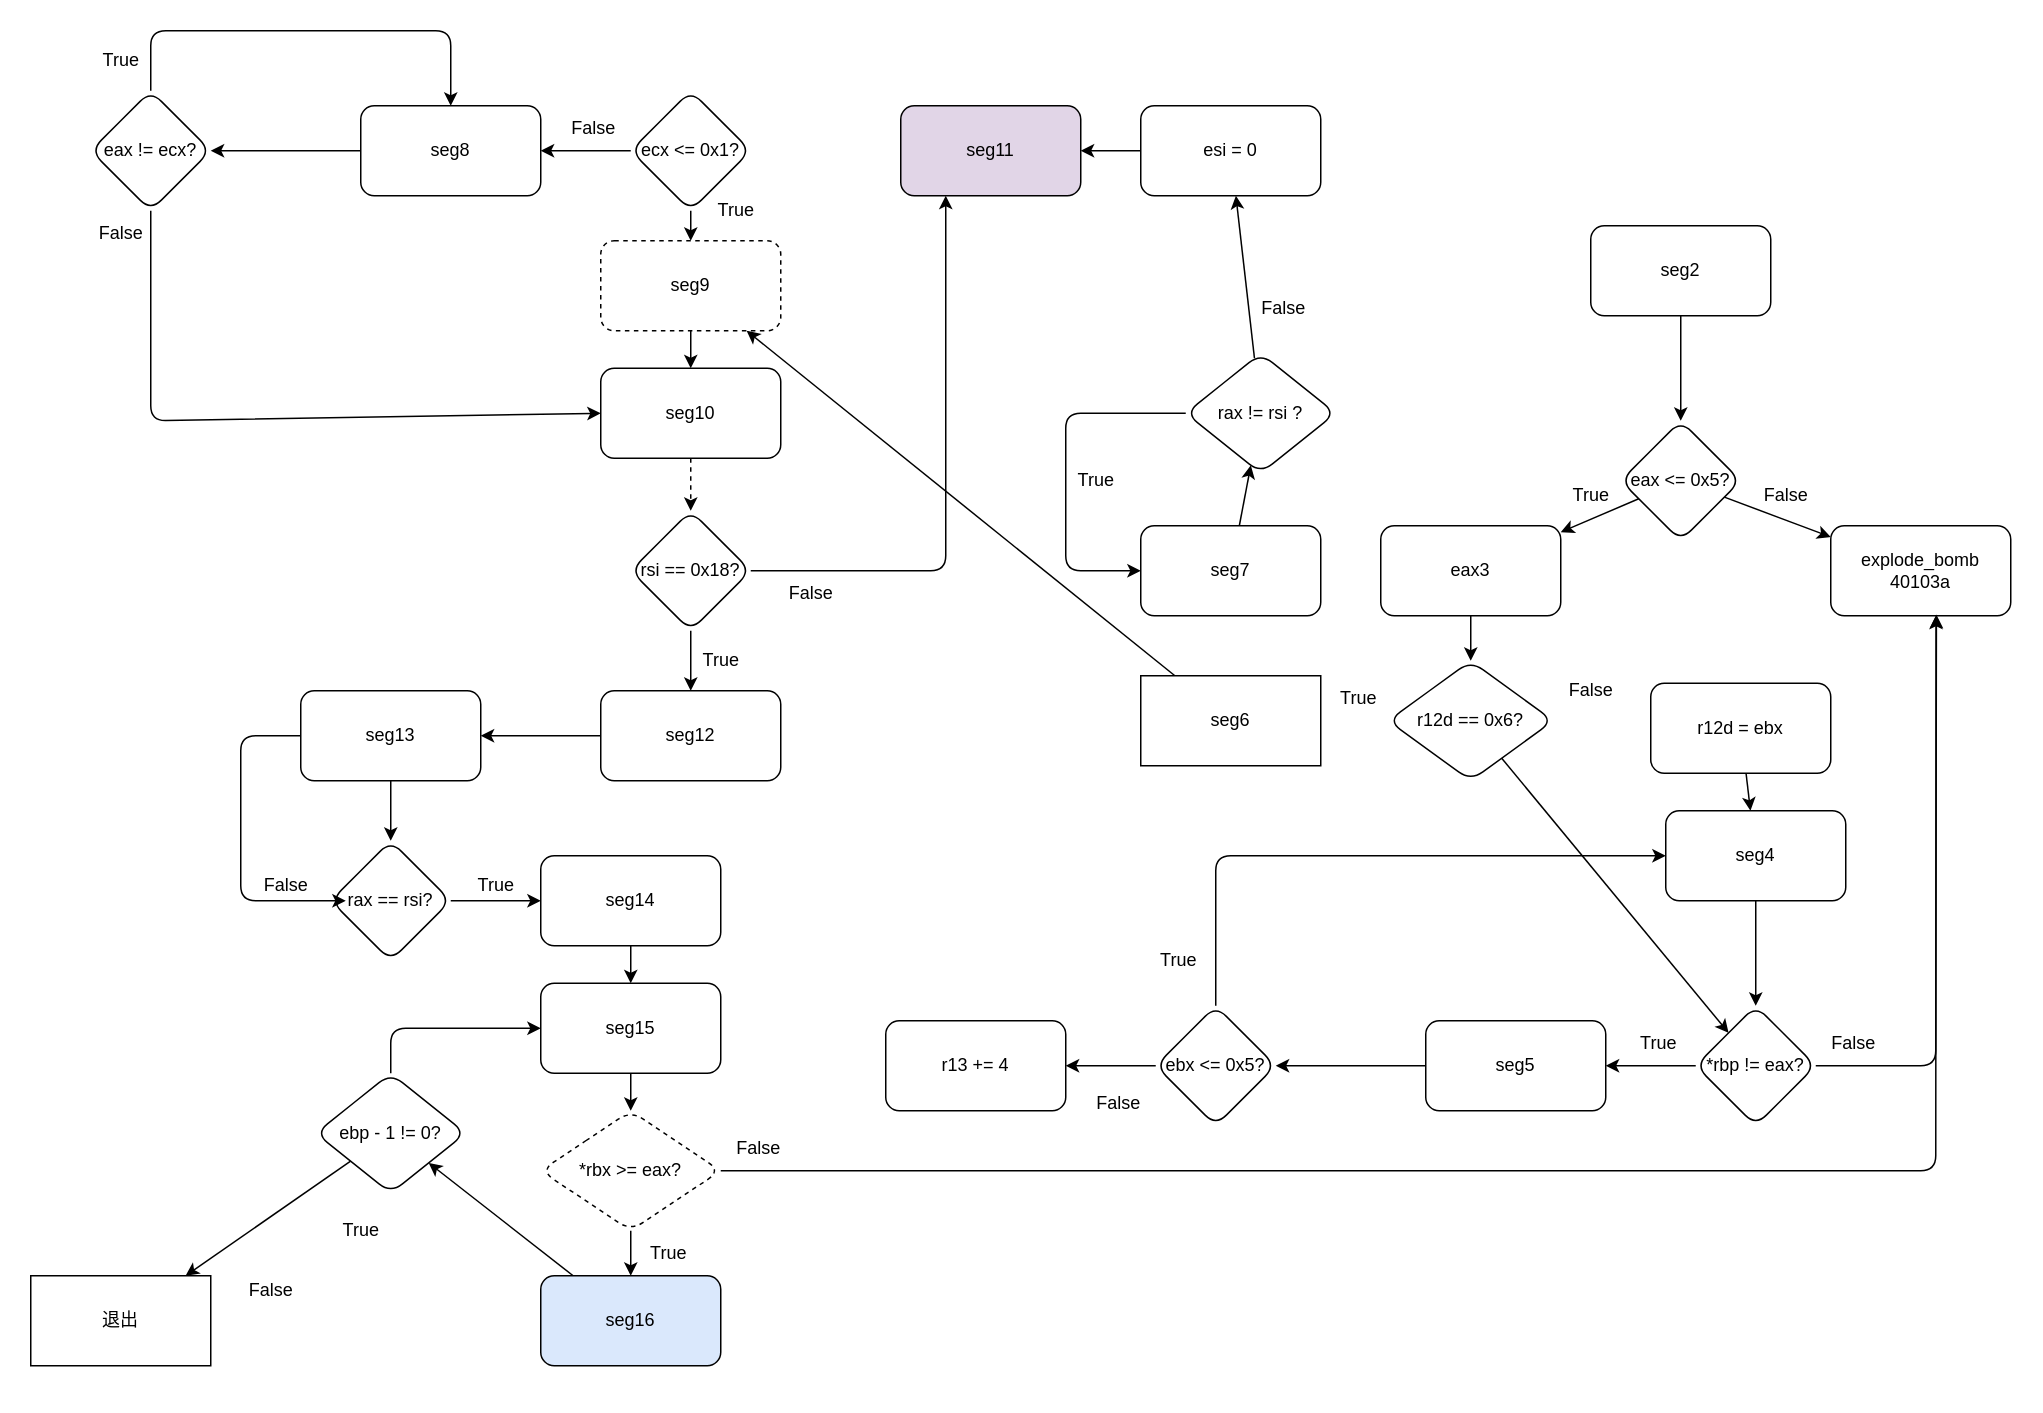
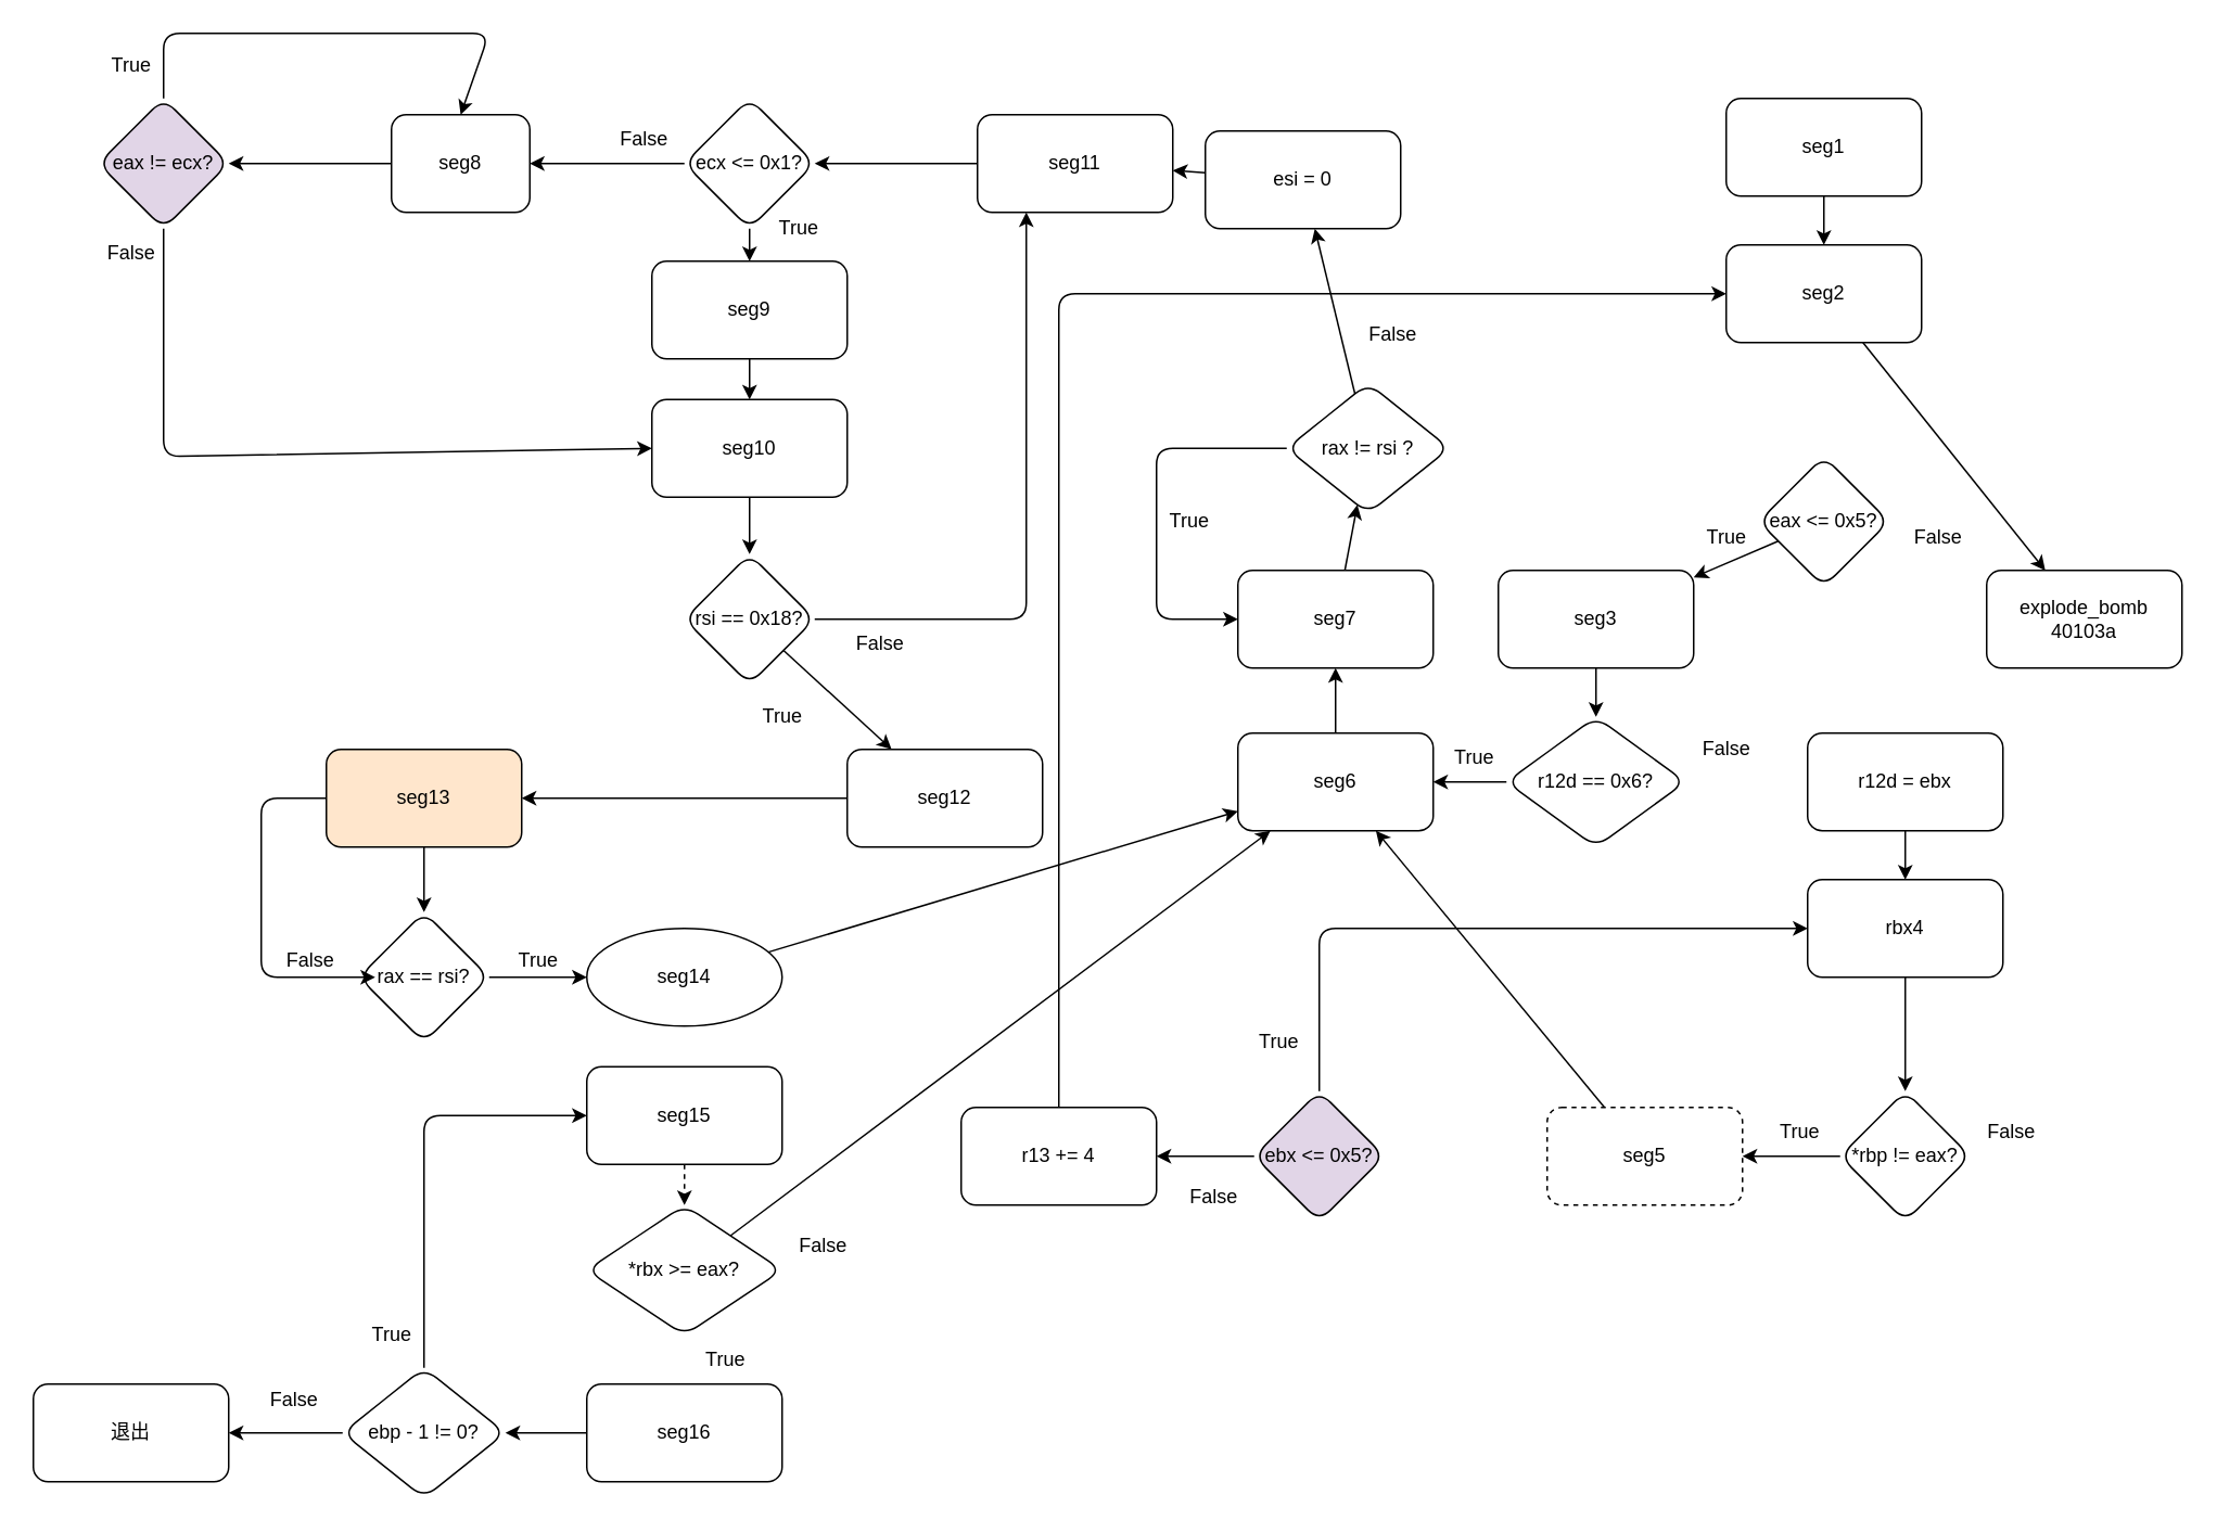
+ <mxCell id="3" value="seg1" style="rounded=1;whiteSpace=wrap;html=1;" parent="1" vertex="1"><mxGeometry x="1060" y="60" width="120" height="60" as="geometry" /></mxCell>
- <mxCell id="93" value="eax != ecx?" style="rhombus;whiteSpace=wrap;html=1;rounded=1;" parent="1" vertex="1"><mxGeometry x="60" y="60" width="80" height="80" as="geometry" /></mxCell>
+ <mxCell id="93" value="eax != ecx?" style="rhombus;whiteSpace=wrap;html=1;rounded=1;fillColor=#e1d5e7;" parent="1" vertex="1"><mxGeometry x="60" y="60" width="80" height="80" as="geometry" /></mxCell>
- <mxCell id="56" value="seg8" style="whiteSpace=wrap;html=1;rounded=1;" parent="1" vertex="1"><mxGeometry x="240" y="70" width="120" height="60" as="geometry" /></mxCell>
+ <mxCell id="56" value="seg8" style="whiteSpace=wrap;html=1;rounded=1;" parent="1" vertex="1"><mxGeometry x="240" y="70" width="85" height="60" as="geometry" /></mxCell>
+ <mxCell id="46" value="" style="edgeStyle=none;html=1;" parent="1" source="47" target="51" edge="1"><mxGeometry relative="1" as="geometry" /></mxCell>
- <mxCell id="47" value="seg11" style="whiteSpace=wrap;html=1;rounded=1;fillColor=#e1d5e7;" parent="1" vertex="1"><mxGeometry x="600" y="70" width="120" height="60" as="geometry" /></mxCell>
+ <mxCell id="47" value="seg11" style="whiteSpace=wrap;html=1;rounded=1;" parent="1" vertex="1"><mxGeometry x="600" y="70" width="120" height="60" as="geometry" /></mxCell>
- <mxCell id="45" value="esi = 0" style="whiteSpace=wrap;html=1;rounded=1;" parent="1" vertex="1"><mxGeometry x="760" y="70" width="120" height="60" as="geometry" /></mxCell>
+ <mxCell id="45" value="esi = 0" style="whiteSpace=wrap;html=1;rounded=1;" parent="1" vertex="1"><mxGeometry x="740" y="80" width="120" height="60" as="geometry" /></mxCell>
+ <mxCell id="2" value="" style="edgeStyle=none;html=1;" parent="1" source="3" target="5" edge="1"><mxGeometry relative="1" as="geometry" /></mxCell>
- <mxCell id="53" value="seg9" style="whiteSpace=wrap;html=1;rounded=1;dashed=1;" parent="1" vertex="1"><mxGeometry x="400" y="160" width="120" height="60" as="geometry" /></mxCell>
+ <mxCell id="53" value="seg9" style="whiteSpace=wrap;html=1;rounded=1;" parent="1" vertex="1"><mxGeometry x="400" y="160" width="120" height="60" as="geometry" /></mxCell>
+ <mxCell id="35" style="edgeStyle=none;html=1;entryX=0;entryY=0.5;entryDx=0;entryDy=0;" parent="1" source="36" target="5" edge="1"><mxGeometry relative="1" as="geometry"><Array as="points"><mxPoint x="650" y="180" /></Array></mxGeometry></mxCell>
- <mxCell id="4" value="" style="edgeStyle=none;html=1;" parent="1" source="5" target="8" edge="1"><mxGeometry relative="1" as="geometry" /></mxCell>
+ <mxCell id="4" value="" style="edgeStyle=none;html=1;" parent="1" source="5" target="12" edge="1"><mxGeometry relative="1" as="geometry" /></mxCell>
- <mxCell id="58" value="" style="edgeStyle=none;html=1;dashed=1;" parent="1" source="59" target="62" edge="1"><mxGeometry relative="1" as="geometry" /></mxCell>
+ <mxCell id="58" value="" style="edgeStyle=none;html=1;" parent="1" source="59" target="62" edge="1"><mxGeometry relative="1" as="geometry" /></mxCell>
- <mxCell id="16" value="" style="edgeStyle=none;html=1;" parent="1" source="17" target="53" edge="1"><mxGeometry relative="1" as="geometry" /></mxCell>
+ <mxCell id="16" value="" style="edgeStyle=none;html=1;" parent="1" source="17" target="39" edge="1"><mxGeometry relative="1" as="geometry" /></mxCell>
- <mxCell id="7" value="" style="edgeStyle=none;html=1;" parent="1" source="8" target="12" edge="1"><mxGeometry relative="1" as="geometry" /></mxCell>
- <mxCell id="10" value="eax3" style="whiteSpace=wrap;html=1;rounded=1;" parent="1" vertex="1"><mxGeometry x="920" y="350" width="120" height="60" as="geometry" /></mxCell>
+ <mxCell id="10" value="seg3" style="whiteSpace=wrap;html=1;rounded=1;" parent="1" vertex="1"><mxGeometry x="920" y="350" width="120" height="60" as="geometry" /></mxCell>
- <mxCell id="17" value="seg6" style="whiteSpace=wrap;html=1;rounded=0;" parent="1" vertex="1"><mxGeometry x="760" y="450" width="120" height="60" as="geometry" /></mxCell>
+ <mxCell id="17" value="seg6" style="whiteSpace=wrap;html=1;rounded=1;" parent="1" vertex="1"><mxGeometry x="760" y="450" width="120" height="60" as="geometry" /></mxCell>
- <mxCell id="20" value="r12d = ebx" style="whiteSpace=wrap;html=1;rounded=1;" parent="1" vertex="1"><mxGeometry x="1100" y="455" width="120" height="60" as="geometry" /></mxCell>
+ <mxCell id="20" value="r12d = ebx" style="whiteSpace=wrap;html=1;rounded=1;" parent="1" vertex="1"><mxGeometry x="1110" y="450" width="120" height="60" as="geometry" /></mxCell>
- <mxCell id="68" value="seg13" style="whiteSpace=wrap;html=1;rounded=1;" parent="1" vertex="1"><mxGeometry x="200" y="460" width="120" height="60" as="geometry" /></mxCell>
+ <mxCell id="68" value="seg13" style="whiteSpace=wrap;html=1;rounded=1;fillColor=#ffe6cc;" parent="1" vertex="1"><mxGeometry x="200" y="460" width="120" height="60" as="geometry" /></mxCell>
- <mxCell id="64" value="seg12" style="whiteSpace=wrap;html=1;rounded=1;" parent="1" vertex="1"><mxGeometry x="400" y="460" width="120" height="60" as="geometry" /></mxCell>
+ <mxCell id="64" value="seg12" style="whiteSpace=wrap;html=1;rounded=1;" parent="1" vertex="1"><mxGeometry x="520" y="460" width="120" height="60" as="geometry" /></mxCell>
- <mxCell id="23" value="seg4" style="whiteSpace=wrap;html=1;rounded=1;" parent="1" vertex="1"><mxGeometry x="1110" y="540" width="120" height="60" as="geometry" /></mxCell>
+ <mxCell id="23" value="rbx4" style="whiteSpace=wrap;html=1;rounded=1;" parent="1" vertex="1"><mxGeometry x="1110" y="540" width="120" height="60" as="geometry" /></mxCell>
- <mxCell id="14" value="" style="edgeStyle=none;html=1;" parent="1" source="15" target="26" edge="1"><mxGeometry relative="1" as="geometry" /></mxCell>
+ <mxCell id="14" value="" style="edgeStyle=none;html=1;" parent="1" source="15" target="17" edge="1"><mxGeometry relative="1" as="geometry" /></mxCell>
- <mxCell id="72" value="seg14" style="whiteSpace=wrap;html=1;rounded=1;" parent="1" vertex="1"><mxGeometry x="360" y="570" width="120" height="60" as="geometry" /></mxCell>
+ <mxCell id="72" value="seg14" style="ellipse;whiteSpace=wrap;html=1;" parent="1" vertex="1"><mxGeometry x="360" y="570" width="120" height="60" as="geometry" /></mxCell>
- <mxCell id="71" value="" style="edgeStyle=none;html=1;" parent="1" source="72" target="77" edge="1"><mxGeometry relative="1" as="geometry" /></mxCell>
+ <mxCell id="71" value="" style="edgeStyle=none;html=1;" parent="1" source="72" target="17" edge="1"><mxGeometry relative="1" as="geometry" /></mxCell>
- <mxCell id="33" value="ebx &amp;lt;= 0x5?" style="rhombus;whiteSpace=wrap;html=1;rounded=1;" parent="1" vertex="1"><mxGeometry x="770" y="670" width="80" height="80" as="geometry" /></mxCell>
+ <mxCell id="33" value="ebx &amp;lt;= 0x5?" style="rhombus;whiteSpace=wrap;html=1;rounded=1;fillColor=#e1d5e7;" parent="1" vertex="1"><mxGeometry x="770" y="670" width="80" height="80" as="geometry" /></mxCell>
- <mxCell id="27" value="" style="edgeStyle=none;html=1;" parent="1" source="28" target="33" edge="1"><mxGeometry relative="1" as="geometry" /></mxCell>
+ <mxCell id="27" value="" style="edgeStyle=none;html=1;" parent="1" source="28" target="17" edge="1"><mxGeometry relative="1" as="geometry" /></mxCell>
- <mxCell id="28" value="seg5" style="whiteSpace=wrap;html=1;rounded=1;" parent="1" vertex="1"><mxGeometry x="950" y="680" width="120" height="60" as="geometry" /></mxCell>
+ <mxCell id="28" value="seg5" style="whiteSpace=wrap;html=1;rounded=1;dashed=1;" parent="1" vertex="1"><mxGeometry x="950" y="680" width="120" height="60" as="geometry" /></mxCell>
- <mxCell id="25" value="" style="edgeStyle=none;html=1;entryX=0.587;entryY=0.987;entryDx=0;entryDy=0;entryPerimeter=0;" parent="1" source="26" target="12" edge="1"><mxGeometry relative="1" as="geometry"><mxPoint x="1270" y="710" as="targetPoint" /><Array as="points"><mxPoint x="1290" y="710" /></Array></mxGeometry></mxCell>
- <mxCell id="76" value="" style="edgeStyle=none;html=1;" parent="1" source="77" target="80" edge="1"><mxGeometry relative="1" as="geometry" /></mxCell>
+ <mxCell id="76" value="" style="edgeStyle=none;html=1;dashed=1;" parent="1" source="77" target="80" edge="1"><mxGeometry relative="1" as="geometry" /></mxCell>
- <mxCell id="87" value="ebp - 1 != 0?" style="rhombus;whiteSpace=wrap;html=1;rounded=1;" parent="1" vertex="1"><mxGeometry x="210" y="715" width="100" height="80" as="geometry" /></mxCell>
+ <mxCell id="87" value="ebp - 1 != 0?" style="rhombus;whiteSpace=wrap;html=1;rounded=1;" parent="1" vertex="1"><mxGeometry x="210" y="840" width="100" height="80" as="geometry" /></mxCell>
- <mxCell id="80" value="*rbx &amp;gt;= eax?" style="rhombus;whiteSpace=wrap;html=1;rounded=1;dashed=1;" parent="1" vertex="1"><mxGeometry x="360" y="740" width="120" height="80" as="geometry" /></mxCell>
+ <mxCell id="80" value="*rbx &amp;gt;= eax?" style="rhombus;whiteSpace=wrap;html=1;rounded=1;" parent="1" vertex="1"><mxGeometry x="360" y="740" width="120" height="80" as="geometry" /></mxCell>
- <mxCell id="79" style="edgeStyle=none;html=1;entryX=0.585;entryY=1;entryDx=0;entryDy=0;entryPerimeter=0;" parent="1" source="80" target="12" edge="1"><mxGeometry relative="1" as="geometry"><Array as="points"><mxPoint x="1290" y="780" /></Array></mxGeometry></mxCell>
- <mxCell id="78" value="" style="edgeStyle=none;html=1;" parent="1" source="80" target="82" edge="1"><mxGeometry relative="1" as="geometry" /></mxCell>
+ <mxCell id="78" value="" style="edgeStyle=none;html=1;" parent="1" source="80" target="17" edge="1"><mxGeometry relative="1" as="geometry" /></mxCell>
- <mxCell id="89" value="退出" style="whiteSpace=wrap;html=1;rounded=0;" parent="1" vertex="1"><mxGeometry x="20" y="850" width="120" height="60" as="geometry" /></mxCell>
+ <mxCell id="89" value="退出" style="whiteSpace=wrap;html=1;rounded=1;" parent="1" vertex="1"><mxGeometry x="20" y="850" width="120" height="60" as="geometry" /></mxCell>
- <mxCell id="82" value="seg16" style="whiteSpace=wrap;html=1;rounded=1;fillColor=#dae8fc;" parent="1" vertex="1"><mxGeometry x="360" y="850" width="120" height="60" as="geometry" /></mxCell>
+ <mxCell id="82" value="seg16" style="whiteSpace=wrap;html=1;rounded=1;" parent="1" vertex="1"><mxGeometry x="360" y="850" width="120" height="60" as="geometry" /></mxCell>
